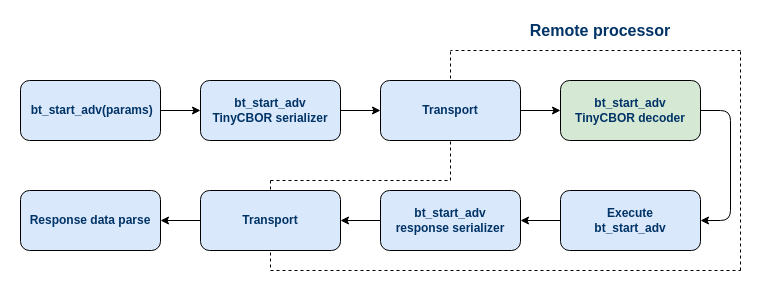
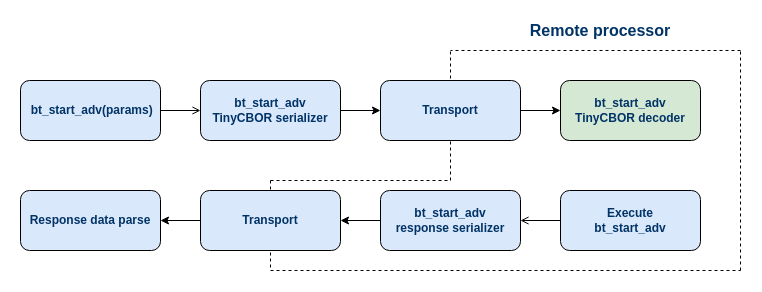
- <mxCell id="2" value="" style="edgeStyle=orthogonalEdgeStyle;rounded=0;orthogonalLoop=1;jettySize=auto;html=1;" parent="1" source="3" target="5" edge="1"><mxGeometry relative="1" as="geometry" /></mxCell>
+ <mxCell id="2" value="" style="edgeStyle=orthogonalEdgeStyle;rounded=0;orthogonalLoop=1;jettySize=auto;html=1;endArrow=open;" parent="1" source="3" target="5" edge="1"><mxGeometry relative="1" as="geometry" /></mxCell>
- <mxCell id="7" value="" style="edgeStyle=none;rounded=1;orthogonalLoop=1;jettySize=auto;html=1;entryX=1;entryY=0.5;entryDx=0;entryDy=0;exitX=1;exitY=0.5;exitDx=0;exitDy=0;" parent="1" source="8" target="10" edge="1"><mxGeometry relative="1" as="geometry"><mxPoint x="760" y="110" as="targetPoint" /><Array as="points"><mxPoint x="730" y="110" /><mxPoint x="730" y="220" /></Array></mxGeometry></mxCell>
- <mxCell id="9" value="" style="edgeStyle=none;rounded=1;orthogonalLoop=1;jettySize=auto;html=1;" parent="1" source="10" target="12" edge="1"><mxGeometry relative="1" as="geometry" /></mxCell>
+ <mxCell id="9" value="" style="edgeStyle=none;rounded=1;orthogonalLoop=1;jettySize=auto;html=1;endArrow=open;" parent="1" source="10" target="12" edge="1"><mxGeometry relative="1" as="geometry" /></mxCell>
